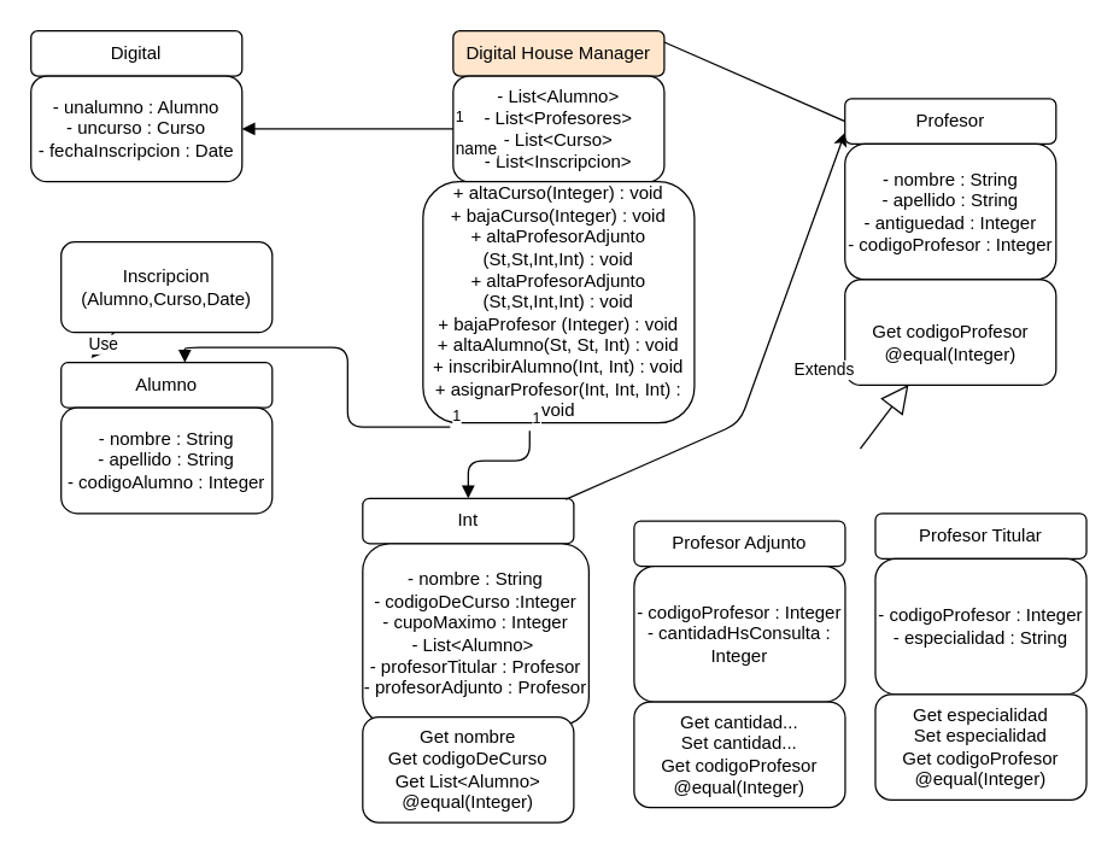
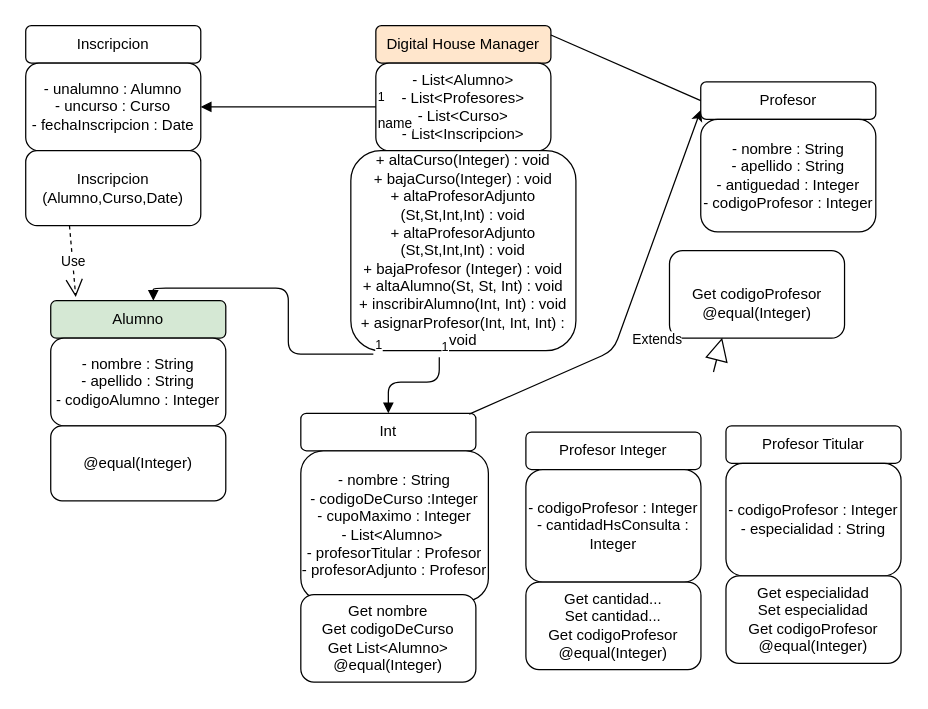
- <mxCell id="6" value="Digital" style="rounded=1;whiteSpace=wrap;html=1;" parent="1" vertex="1"><mxGeometry x="20" y="20" width="140" height="30" as="geometry" /></mxCell>
+ <mxCell id="6" value="Inscripcion" style="rounded=1;whiteSpace=wrap;html=1;" parent="1" vertex="1"><mxGeometry x="20" y="20" width="140" height="30" as="geometry" /></mxCell>
- <mxCell id="17" value="Inscripcion (Alumno,Curso,Date)" style="rounded=1;whiteSpace=wrap;html=1;" parent="1" vertex="1"><mxGeometry x="40" y="160" width="140" height="60" as="geometry" /></mxCell>
+ <mxCell id="17" value="Inscripcion (Alumno,Curso,Date)" style="rounded=1;whiteSpace=wrap;html=1;" parent="1" vertex="1"><mxGeometry x="20" y="120" width="140" height="60" as="geometry" /></mxCell>
- <mxCell id="29" value="&lt;br&gt;Get codigoProfesor&lt;br&gt;@equal(Integer)" style="rounded=1;whiteSpace=wrap;html=1;" vertex="1" parent="1"><mxGeometry x="559.833" y="185" width="140" height="70" as="geometry" /></mxCell>
+ <mxCell id="29" value="&lt;br&gt;Get codigoProfesor&lt;br&gt;@equal(Integer)" style="rounded=1;whiteSpace=wrap;html=1;" vertex="1" parent="1"><mxGeometry x="534.833" y="200" width="140" height="70" as="geometry" /></mxCell>
- <mxCell id="2" value="Alumno" style="rounded=1;whiteSpace=wrap;html=1;" parent="1" vertex="1"><mxGeometry x="40" y="240" width="140" height="30" as="geometry" /></mxCell>
+ <mxCell id="2" value="Alumno" style="rounded=1;whiteSpace=wrap;html=1;fillColor=#d5e8d4;" parent="1" vertex="1"><mxGeometry x="40" y="240" width="140" height="30" as="geometry" /></mxCell>
- <mxCell id="5" value="Profesor Adjunto" style="rounded=1;whiteSpace=wrap;html=1;" parent="1" vertex="1"><mxGeometry x="420" y="345" width="140" height="30" as="geometry" /></mxCell>
+ <mxCell id="5" value="Profesor Integer" style="rounded=1;whiteSpace=wrap;html=1;" parent="1" vertex="1"><mxGeometry x="420" y="345" width="140" height="30" as="geometry" /></mxCell>
+ <mxCell id="9" value="@equal(Integer)" style="rounded=1;whiteSpace=wrap;html=1;" parent="1" vertex="1"><mxGeometry x="40" y="340" width="140" height="60" as="geometry" /></mxCell>
